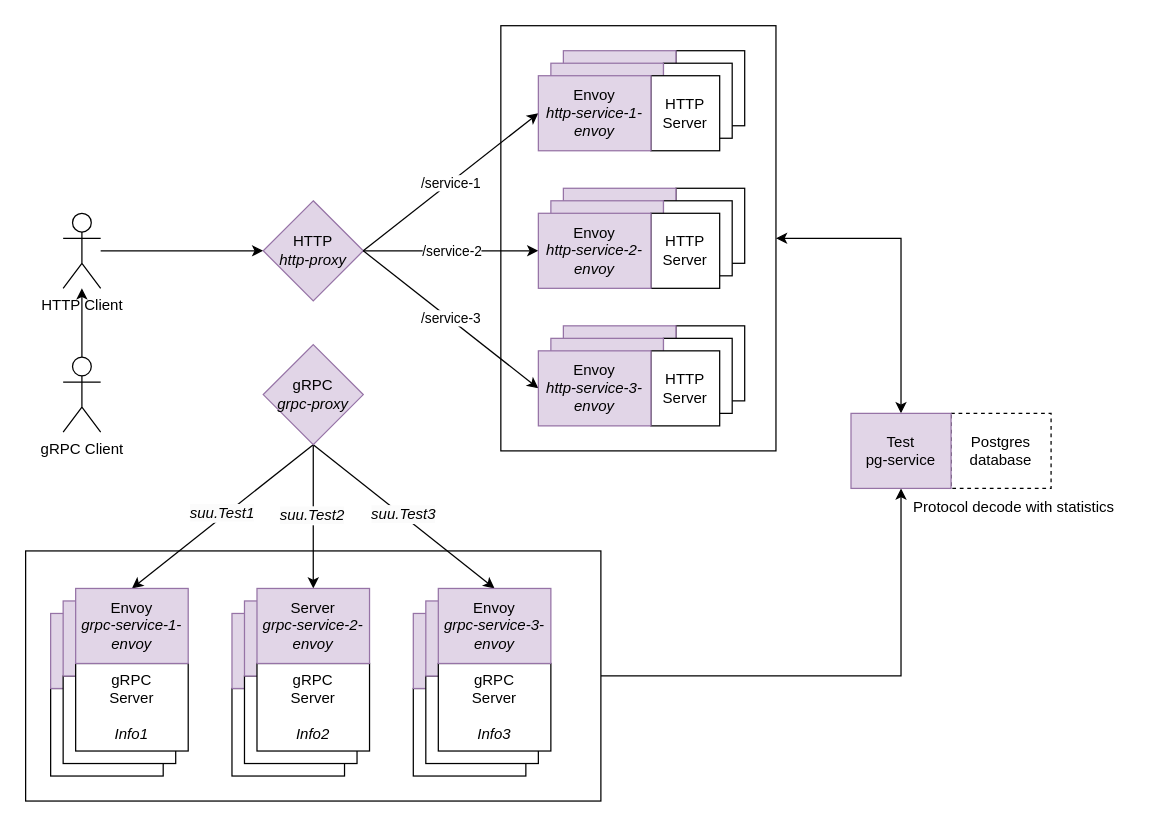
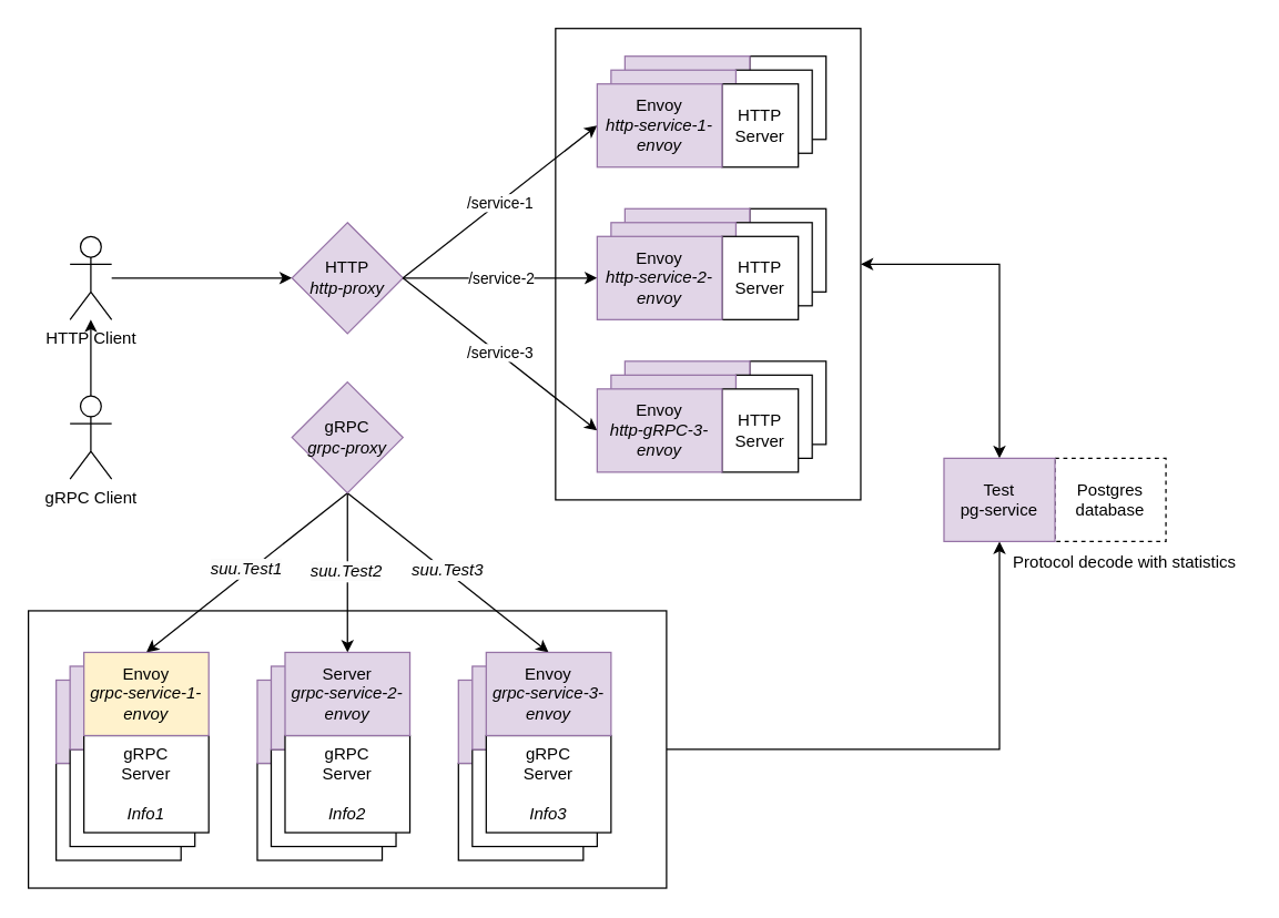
- <mxCell id="41" value="Envoy&lt;br&gt;&lt;i&gt;http-service-3-envoy&lt;/i&gt;" style="rounded=0;whiteSpace=wrap;html=1;fillColor=#e1d5e7;strokeColor=#9673a6;horizontal=1;" vertex="1" parent="1"><mxGeometry x="430" y="280" width="90" height="60" as="geometry" /></mxCell>
+ <mxCell id="41" value="Envoy&lt;br&gt;&lt;i&gt;http-gRPC-3-envoy&lt;/i&gt;" style="rounded=0;whiteSpace=wrap;html=1;fillColor=#e1d5e7;strokeColor=#9673a6;horizontal=1;" vertex="1" parent="1"><mxGeometry x="430" y="280" width="90" height="60" as="geometry" /></mxCell>
- <mxCell id="53" value="Envoy&lt;br&gt;&lt;i&gt;grpc-service-1-envoy&lt;/i&gt;" style="rounded=0;whiteSpace=wrap;html=1;fillColor=#e1d5e7;strokeColor=#9673a6;horizontal=1;direction=south;" vertex="1" parent="1"><mxGeometry x="60" y="470" width="90" height="60" as="geometry" /></mxCell>
+ <mxCell id="53" value="Envoy&lt;br&gt;&lt;i&gt;grpc-service-1-envoy&lt;/i&gt;" style="rounded=0;whiteSpace=wrap;html=1;fillColor=#fff2cc;strokeColor=#9673a6;horizontal=1;direction=south;" vertex="1" parent="1"><mxGeometry x="60" y="470" width="90" height="60" as="geometry" /></mxCell>
